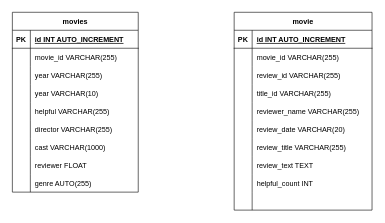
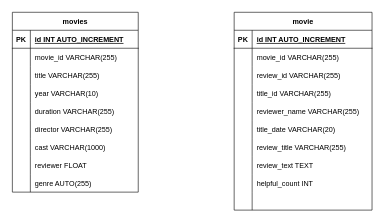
- <mxCell id="11" value="year VARCHAR(255)" style="shape=partialRectangle;overflow=hidden;connectable=0;fillColor=none;align=left;strokeColor=inherit;top=0;left=0;bottom=0;right=0;spacingLeft=6;" vertex="1" parent="9"><mxGeometry x="30" width="180" height="30" as="geometry"><mxRectangle width="180" height="30" as="alternateBounds" /></mxGeometry></mxCell>
+ <mxCell id="11" value="title VARCHAR(255)" style="shape=partialRectangle;overflow=hidden;connectable=0;fillColor=none;align=left;strokeColor=inherit;top=0;left=0;bottom=0;right=0;spacingLeft=6;" vertex="1" parent="9"><mxGeometry x="30" width="180" height="30" as="geometry"><mxRectangle width="180" height="30" as="alternateBounds" /></mxGeometry></mxCell>
- <mxCell id="17" value="helpful VARCHAR(255)" style="shape=partialRectangle;overflow=hidden;connectable=0;fillColor=none;align=left;strokeColor=inherit;top=0;left=0;bottom=0;right=0;spacingLeft=6;" vertex="1" parent="15"><mxGeometry x="30" width="180" height="30" as="geometry"><mxRectangle width="180" height="30" as="alternateBounds" /></mxGeometry></mxCell>
+ <mxCell id="17" value="duration VARCHAR(255)" style="shape=partialRectangle;overflow=hidden;connectable=0;fillColor=none;align=left;strokeColor=inherit;top=0;left=0;bottom=0;right=0;spacingLeft=6;" vertex="1" parent="15"><mxGeometry x="30" width="180" height="30" as="geometry"><mxRectangle width="180" height="30" as="alternateBounds" /></mxGeometry></mxCell>
- <mxCell id="48" value="review_date VARCHAR(20)" style="shape=partialRectangle;overflow=hidden;connectable=0;fillColor=none;align=left;strokeColor=inherit;top=0;left=0;bottom=0;right=0;spacingLeft=6;" vertex="1" parent="46"><mxGeometry x="30" width="200" height="30" as="geometry"><mxRectangle width="200" height="30" as="alternateBounds" /></mxGeometry></mxCell>
+ <mxCell id="48" value="title_date VARCHAR(20)" style="shape=partialRectangle;overflow=hidden;connectable=0;fillColor=none;align=left;strokeColor=inherit;top=0;left=0;bottom=0;right=0;spacingLeft=6;" vertex="1" parent="46"><mxGeometry x="30" width="200" height="30" as="geometry"><mxRectangle width="200" height="30" as="alternateBounds" /></mxGeometry></mxCell>
